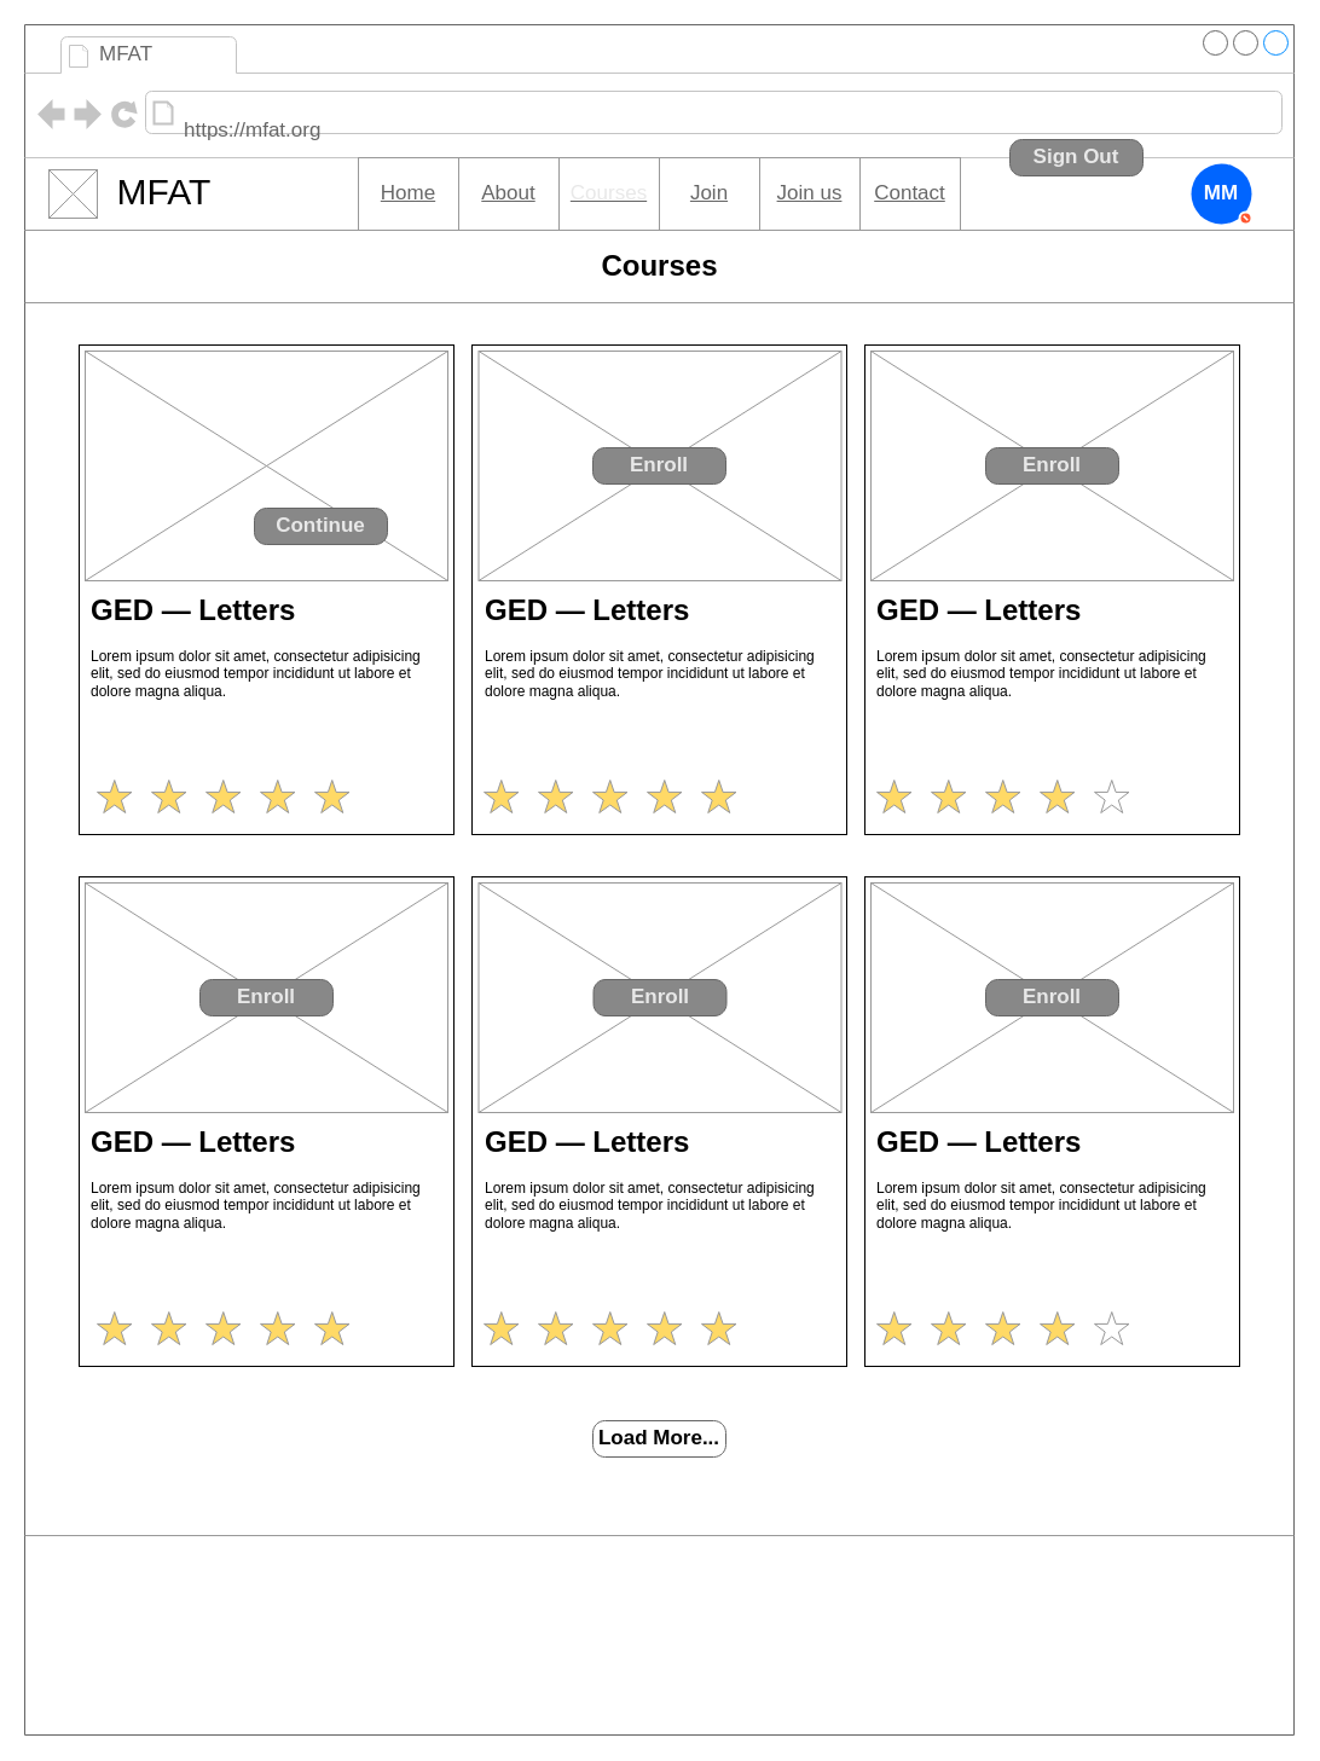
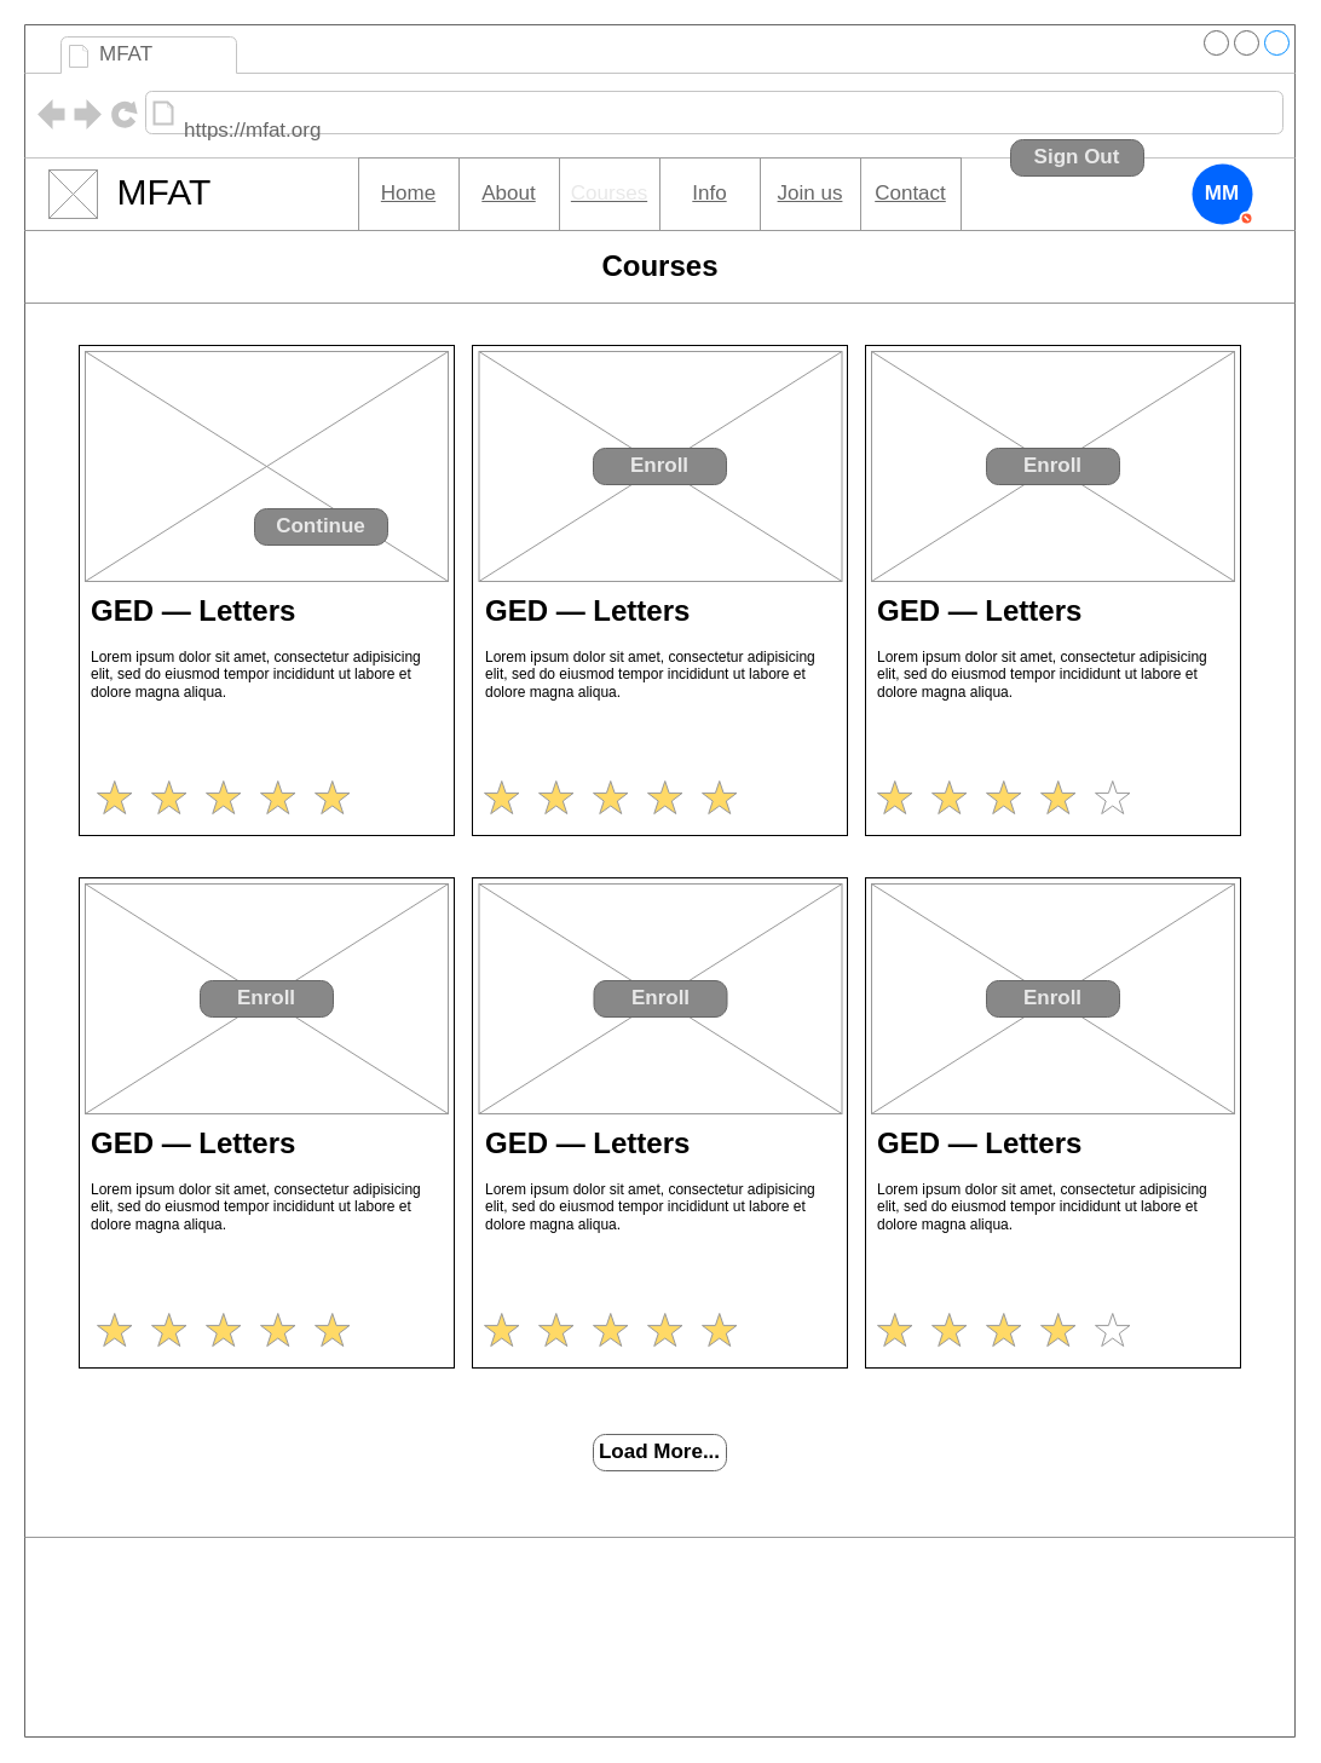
- <mxCell id="13" value="&lt;u&gt;Join&lt;/u&gt;" style="strokeColor=inherit;fillColor=inherit;gradientColor=inherit;strokeWidth=1;shadow=0;dashed=0;align=center;html=1;shape=mxgraph.mockup.forms.rrect;rSize=0;fontSize=17;fontColor=#666666;whiteSpace=wrap;" parent="9" vertex="1"><mxGeometry x="249" width="83" height="60" as="geometry" /></mxCell>
+ <mxCell id="13" value="&lt;u&gt;Info&lt;/u&gt;" style="strokeColor=inherit;fillColor=inherit;gradientColor=inherit;strokeWidth=1;shadow=0;dashed=0;align=center;html=1;shape=mxgraph.mockup.forms.rrect;rSize=0;fontSize=17;fontColor=#666666;whiteSpace=wrap;" parent="9" vertex="1"><mxGeometry x="249" width="83" height="60" as="geometry" /></mxCell>
- <mxCell id="44" value="Load More..." style="strokeWidth=1;shadow=0;dashed=0;align=center;html=1;shape=mxgraph.mockup.buttons.button;strokeColor=#666666;mainText=;buttonStyle=round;fontSize=17;fontStyle=1;fillColor=none;whiteSpace=wrap;rounded=0;labelBackgroundColor=none;" vertex="1" parent="2"><mxGeometry x="470" y="1155" width="110" height="30" as="geometry" /></mxCell>
+ <mxCell id="44" value="Load More..." style="strokeWidth=1;shadow=0;dashed=0;align=center;html=1;shape=mxgraph.mockup.buttons.button;strokeColor=#666666;mainText=;buttonStyle=round;fontSize=17;fontStyle=1;fillColor=none;whiteSpace=wrap;rounded=0;labelBackgroundColor=none;" vertex="1" parent="2"><mxGeometry x="470" y="1165" width="110" height="30" as="geometry" /></mxCell>
